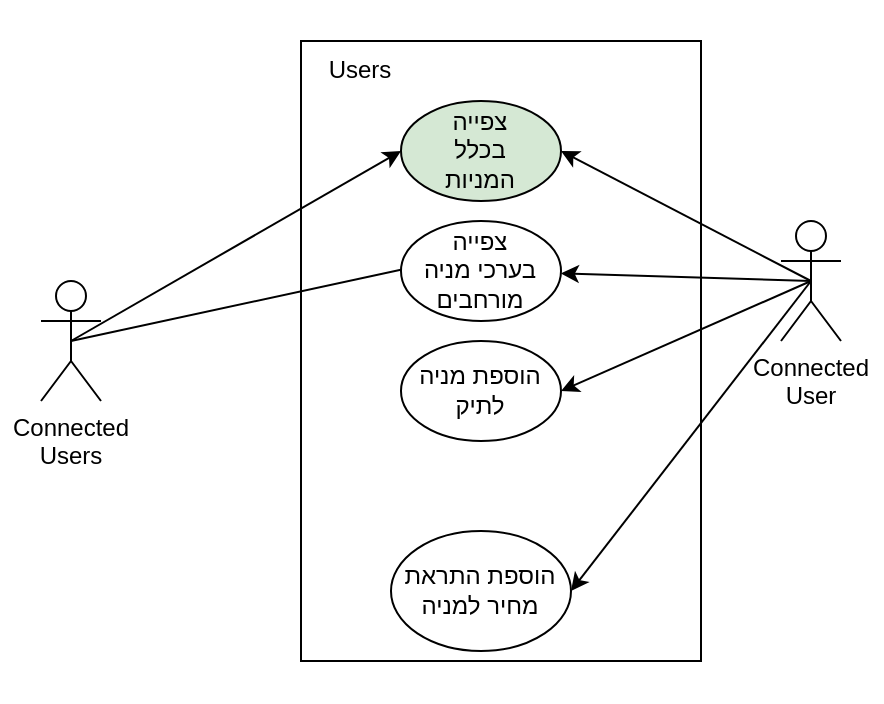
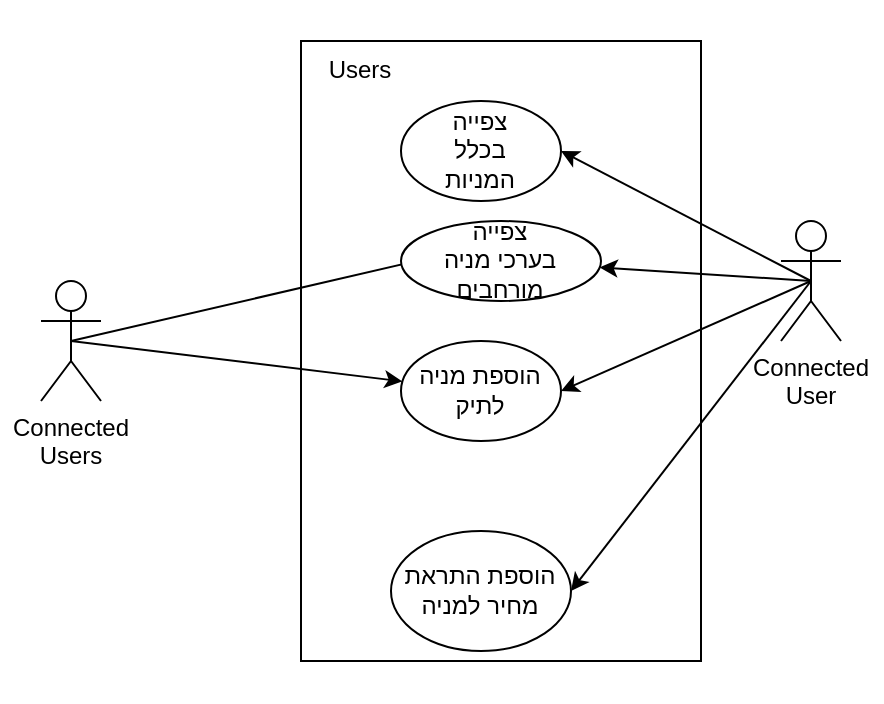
- <mxCell id="11" value="צפייה&lt;br&gt;בכלל&lt;br&gt;המניות" style="ellipse;whiteSpace=wrap;html=1;fillColor=#d5e8d4;" parent="1" vertex="1"><mxGeometry x="200" y="50" width="80" height="50" as="geometry" /></mxCell>
+ <mxCell id="11" value="צפייה&lt;br&gt;בכלל&lt;br&gt;המניות" style="ellipse;whiteSpace=wrap;html=1;" parent="1" vertex="1"><mxGeometry x="200" y="50" width="80" height="50" as="geometry" /></mxCell>
- <mxCell id="8" style="edgeStyle=none;html=1;exitX=0.5;exitY=0.5;exitDx=0;exitDy=0;exitPerimeter=0;entryX=0;entryY=0.5;entryDx=0;entryDy=0;" parent="1" source="10" target="11" edge="1"><mxGeometry relative="1" as="geometry" /></mxCell>
+ <mxCell id="8" style="edgeStyle=none;html=1;exitX=0.5;exitY=0.5;exitDx=0;exitDy=0;exitPerimeter=0;" parent="1" source="10" target="14" edge="1"><mxGeometry relative="1" as="geometry" /></mxCell>
- <mxCell id="13" value="צפייה&lt;br&gt;בערכי מניה מורחבים" style="ellipse;whiteSpace=wrap;html=1;" parent="1" vertex="1"><mxGeometry x="200" y="110" width="80" height="50" as="geometry" /></mxCell>
+ <mxCell id="13" value="צפייה&lt;br&gt;בערכי מניה מורחבים" style="ellipse;whiteSpace=wrap;html=1;" parent="1" vertex="1"><mxGeometry x="200" y="110" width="100" height="40" as="geometry" /></mxCell>
